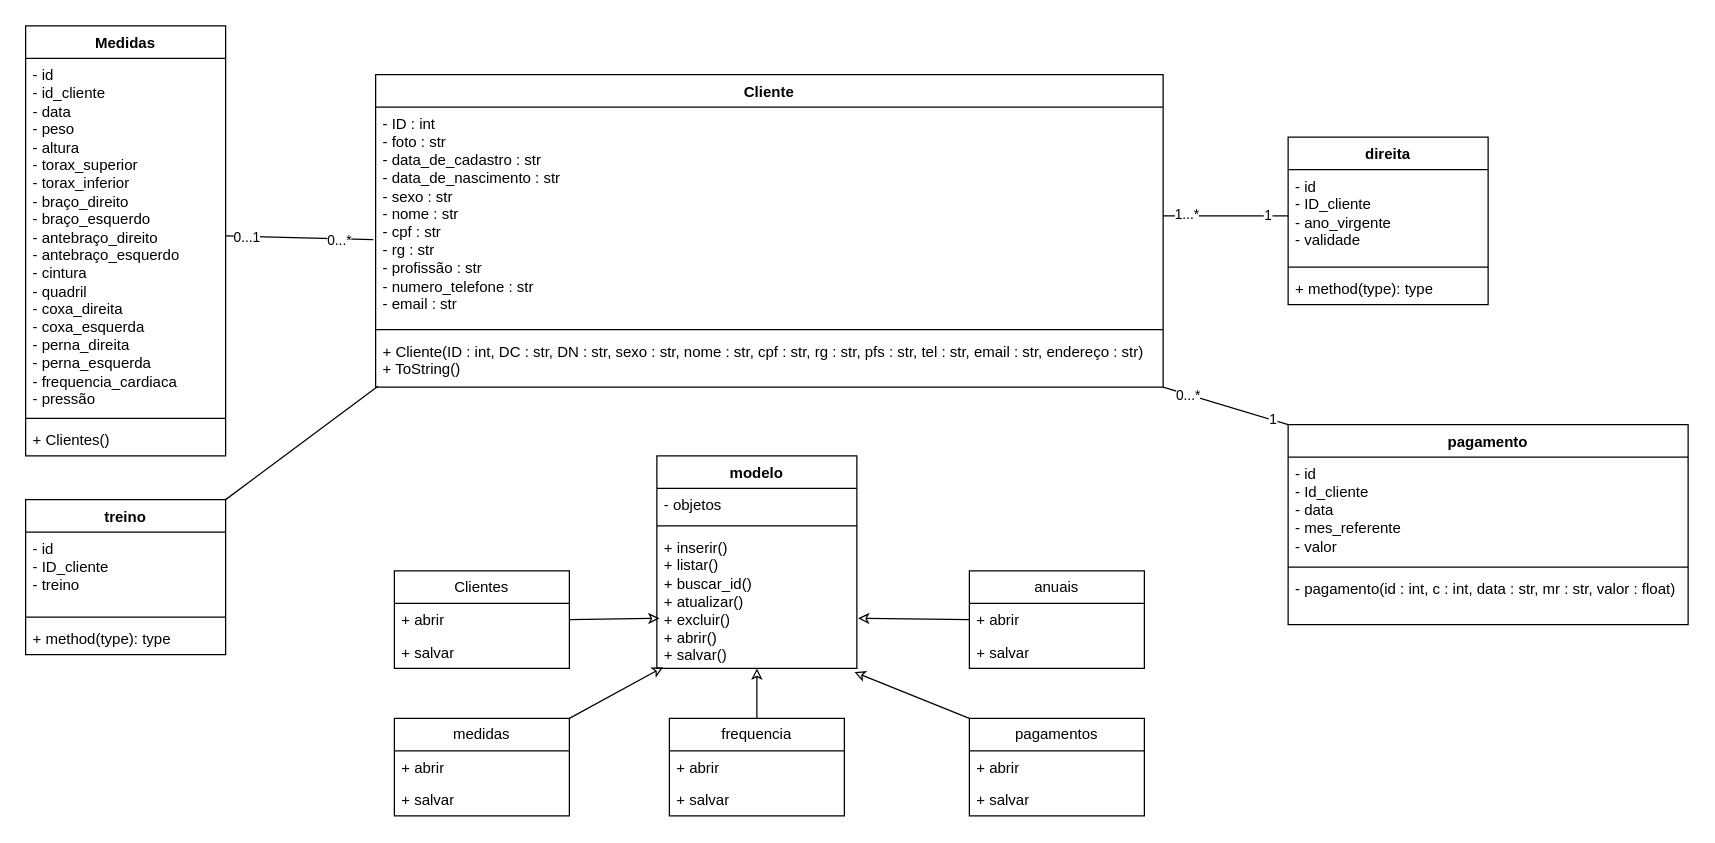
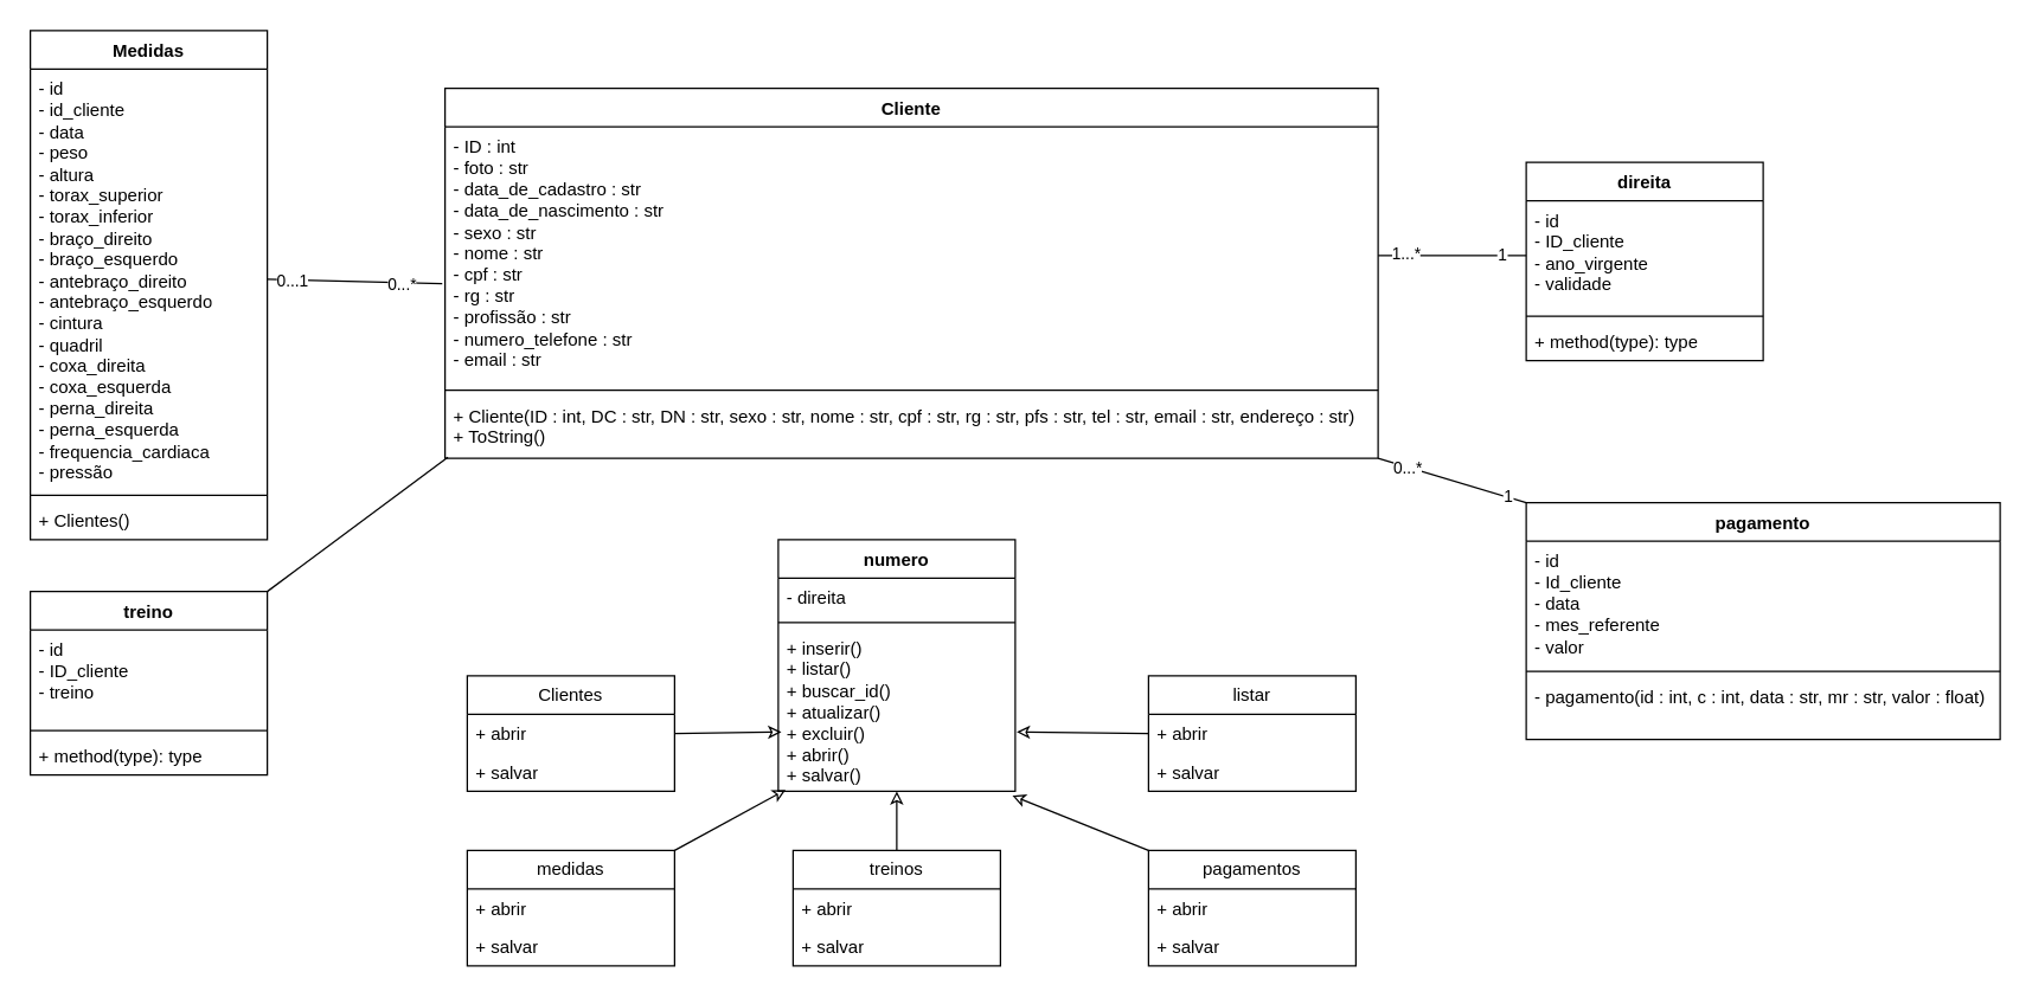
- <mxCell id="22" value="modelo" style="swimlane;fontStyle=1;align=center;verticalAlign=top;childLayout=stackLayout;horizontal=1;startSize=26;horizontalStack=0;resizeParent=1;resizeParentMax=0;resizeLast=0;collapsible=1;marginBottom=0;whiteSpace=wrap;html=1;" vertex="1" parent="1"><mxGeometry x="525" y="364" width="160" height="170" as="geometry" /></mxCell>
+ <mxCell id="22" value="numero" style="swimlane;fontStyle=1;align=center;verticalAlign=top;childLayout=stackLayout;horizontal=1;startSize=26;horizontalStack=0;resizeParent=1;resizeParentMax=0;resizeLast=0;collapsible=1;marginBottom=0;whiteSpace=wrap;html=1;" vertex="1" parent="1"><mxGeometry x="525" y="364" width="160" height="170" as="geometry" /></mxCell>
- <mxCell id="23" value="- objetos" style="text;strokeColor=none;fillColor=none;align=left;verticalAlign=top;spacingLeft=4;spacingRight=4;overflow=hidden;rotatable=0;points=[[0,0.5],[1,0.5]];portConstraint=eastwest;whiteSpace=wrap;html=1;" vertex="1" parent="22"><mxGeometry y="26" width="160" height="26" as="geometry" /></mxCell>
+ <mxCell id="23" value="- direita" style="text;strokeColor=none;fillColor=none;align=left;verticalAlign=top;spacingLeft=4;spacingRight=4;overflow=hidden;rotatable=0;points=[[0,0.5],[1,0.5]];portConstraint=eastwest;whiteSpace=wrap;html=1;" vertex="1" parent="22"><mxGeometry y="26" width="160" height="26" as="geometry" /></mxCell>
- <mxCell id="38" value="anuais" style="swimlane;fontStyle=0;childLayout=stackLayout;horizontal=1;startSize=26;fillColor=none;horizontalStack=0;resizeParent=1;resizeParentMax=0;resizeLast=0;collapsible=1;marginBottom=0;whiteSpace=wrap;html=1;" vertex="1" parent="1"><mxGeometry x="775" y="456" width="140" height="78" as="geometry" /></mxCell>
+ <mxCell id="38" value="listar" style="swimlane;fontStyle=0;childLayout=stackLayout;horizontal=1;startSize=26;fillColor=none;horizontalStack=0;resizeParent=1;resizeParentMax=0;resizeLast=0;collapsible=1;marginBottom=0;whiteSpace=wrap;html=1;" vertex="1" parent="1"><mxGeometry x="775" y="456" width="140" height="78" as="geometry" /></mxCell>
- <mxCell id="29" value="frequencia" style="swimlane;fontStyle=0;childLayout=stackLayout;horizontal=1;startSize=26;fillColor=none;horizontalStack=0;resizeParent=1;resizeParentMax=0;resizeLast=0;collapsible=1;marginBottom=0;whiteSpace=wrap;html=1;" vertex="1" parent="1"><mxGeometry x="535" y="574" width="140" height="78" as="geometry" /></mxCell>
+ <mxCell id="29" value="treinos" style="swimlane;fontStyle=0;childLayout=stackLayout;horizontal=1;startSize=26;fillColor=none;horizontalStack=0;resizeParent=1;resizeParentMax=0;resizeLast=0;collapsible=1;marginBottom=0;whiteSpace=wrap;html=1;" vertex="1" parent="1"><mxGeometry x="535" y="574" width="140" height="78" as="geometry" /></mxCell>
